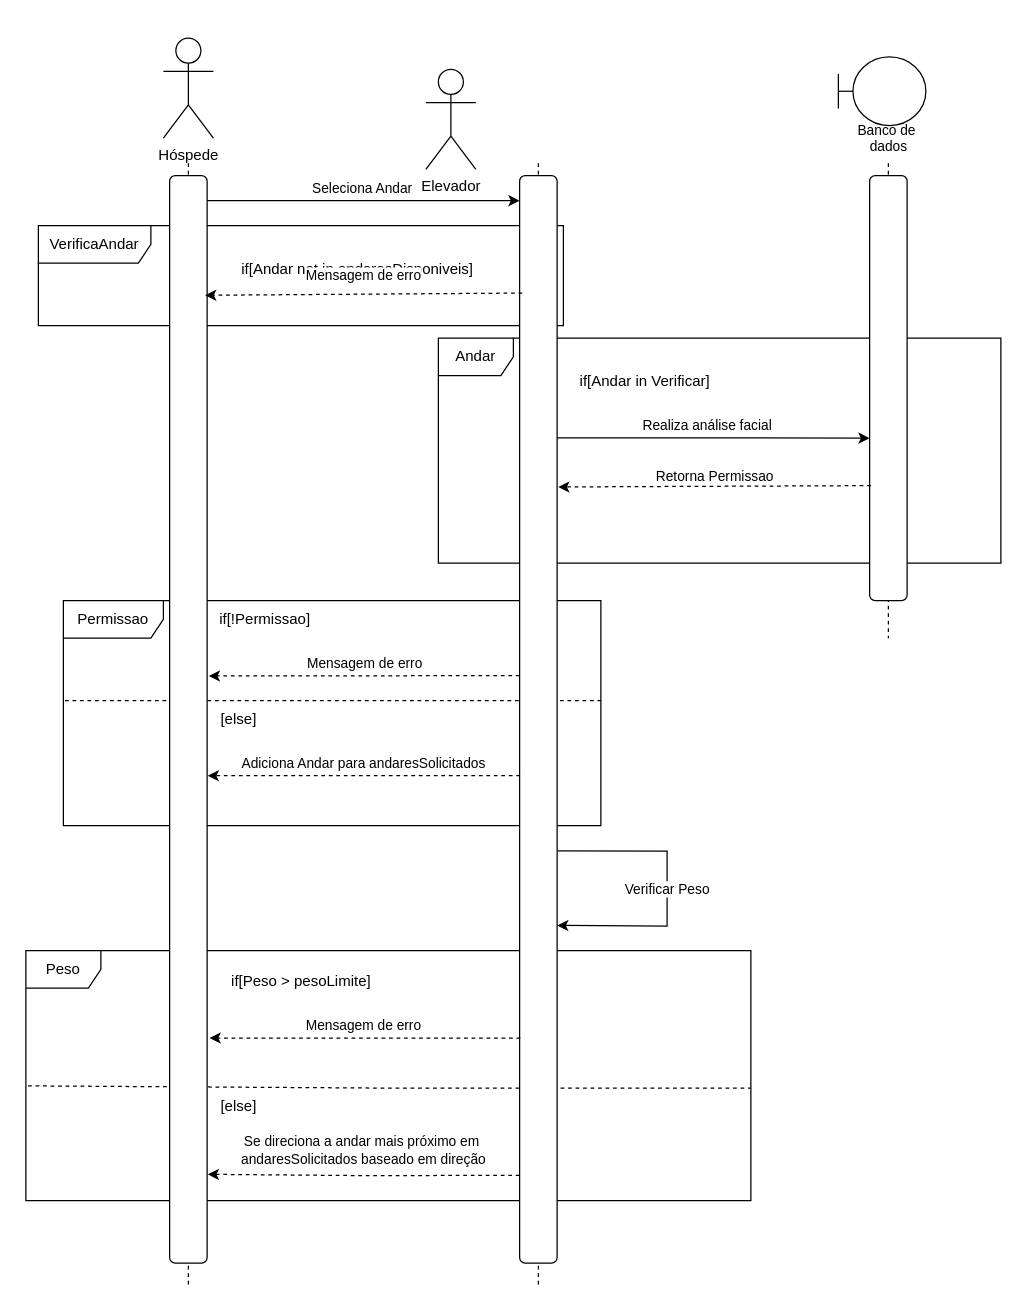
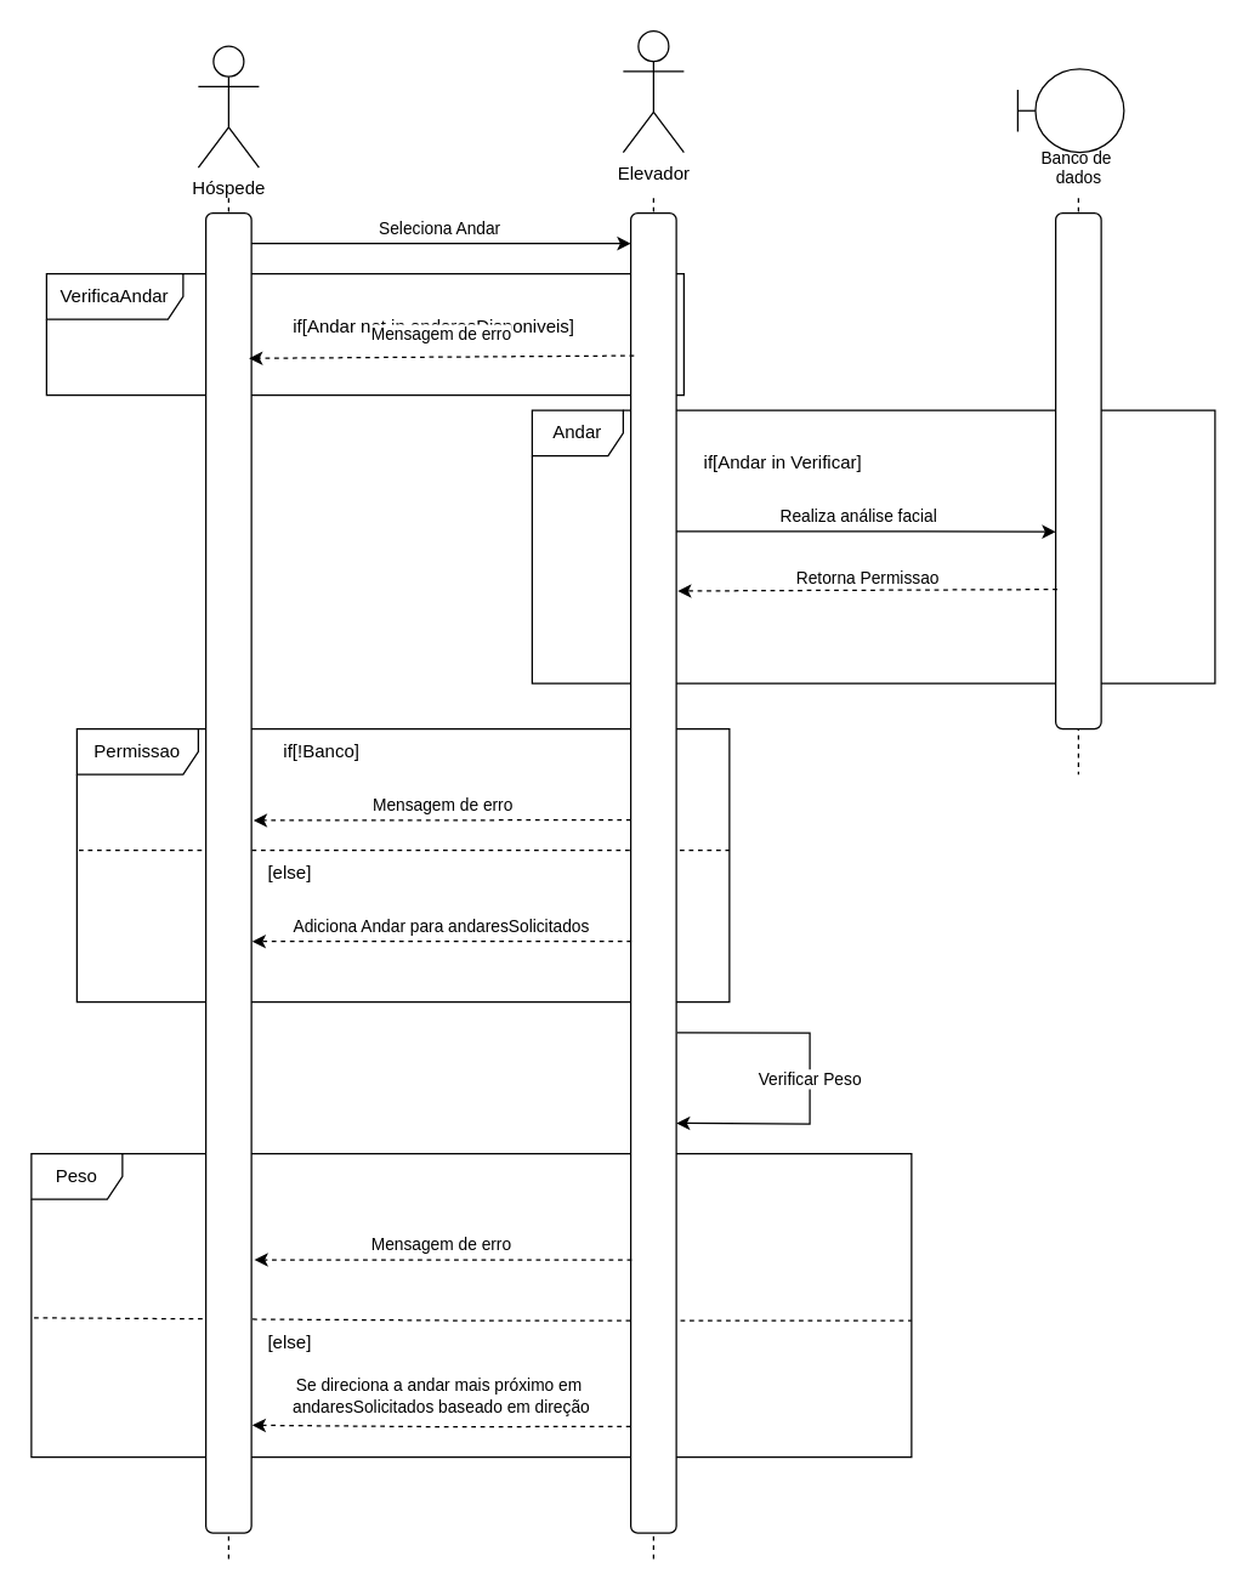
- <mxCell id="12" value="Elevador" style="shape=umlActor;verticalLabelPosition=bottom;verticalAlign=top;html=1;outlineConnect=0;" parent="1" vertex="1"><mxGeometry x="340" y="55" width="40" height="80" as="geometry" /></mxCell>
+ <mxCell id="12" value="Elevador" style="shape=umlActor;verticalLabelPosition=bottom;verticalAlign=top;html=1;outlineConnect=0;" parent="1" vertex="1"><mxGeometry x="410" y="20" width="40" height="80" as="geometry" /></mxCell>
- <mxCell id="17" value="if[!Permissao]" style="text;html=1;align=center;verticalAlign=middle;resizable=0;points=[];autosize=1;strokeColor=none;fillColor=none;" parent="1" vertex="1"><mxGeometry x="161.33" y="480" width="100" height="30" as="geometry" /></mxCell>
+ <mxCell id="17" value="if[!Banco]" style="text;html=1;align=center;verticalAlign=middle;resizable=0;points=[];autosize=1;strokeColor=none;fillColor=none;" parent="1" vertex="1"><mxGeometry x="161.33" y="480" width="100" height="30" as="geometry" /></mxCell>
- <mxCell id="27" value="if[Peso &amp;gt; pesoLimite]" style="text;html=1;align=center;verticalAlign=middle;resizable=0;points=[];autosize=1;strokeColor=none;fillColor=none;" vertex="1" parent="1"><mxGeometry x="170" y="770" width="140" height="30" as="geometry" /></mxCell>
